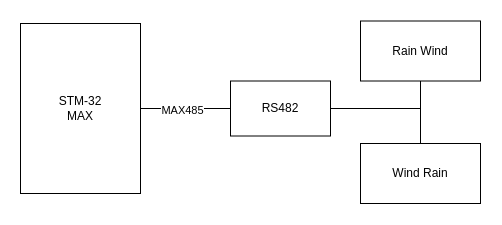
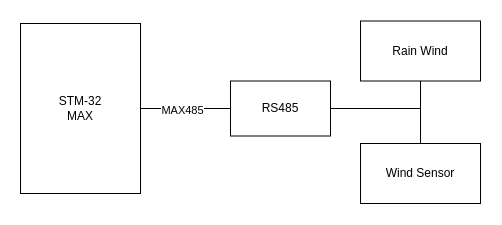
- <mxCell id="5" value="RS482" style="rounded=0;whiteSpace=wrap;html=1;" vertex="1" parent="1"><mxGeometry x="230" y="80.5" width="100" height="55" as="geometry" /></mxCell>
+ <mxCell id="5" value="RS485" style="rounded=0;whiteSpace=wrap;html=1;" vertex="1" parent="1"><mxGeometry x="230" y="80.5" width="100" height="55" as="geometry" /></mxCell>
- <mxCell id="8" value="Wind Rain" style="rounded=0;whiteSpace=wrap;html=1;" vertex="1" parent="1"><mxGeometry x="360" y="143" width="120" height="60" as="geometry" /></mxCell>
+ <mxCell id="8" value="Wind Sensor" style="rounded=0;whiteSpace=wrap;html=1;" vertex="1" parent="1"><mxGeometry x="360" y="143" width="120" height="60" as="geometry" /></mxCell>
